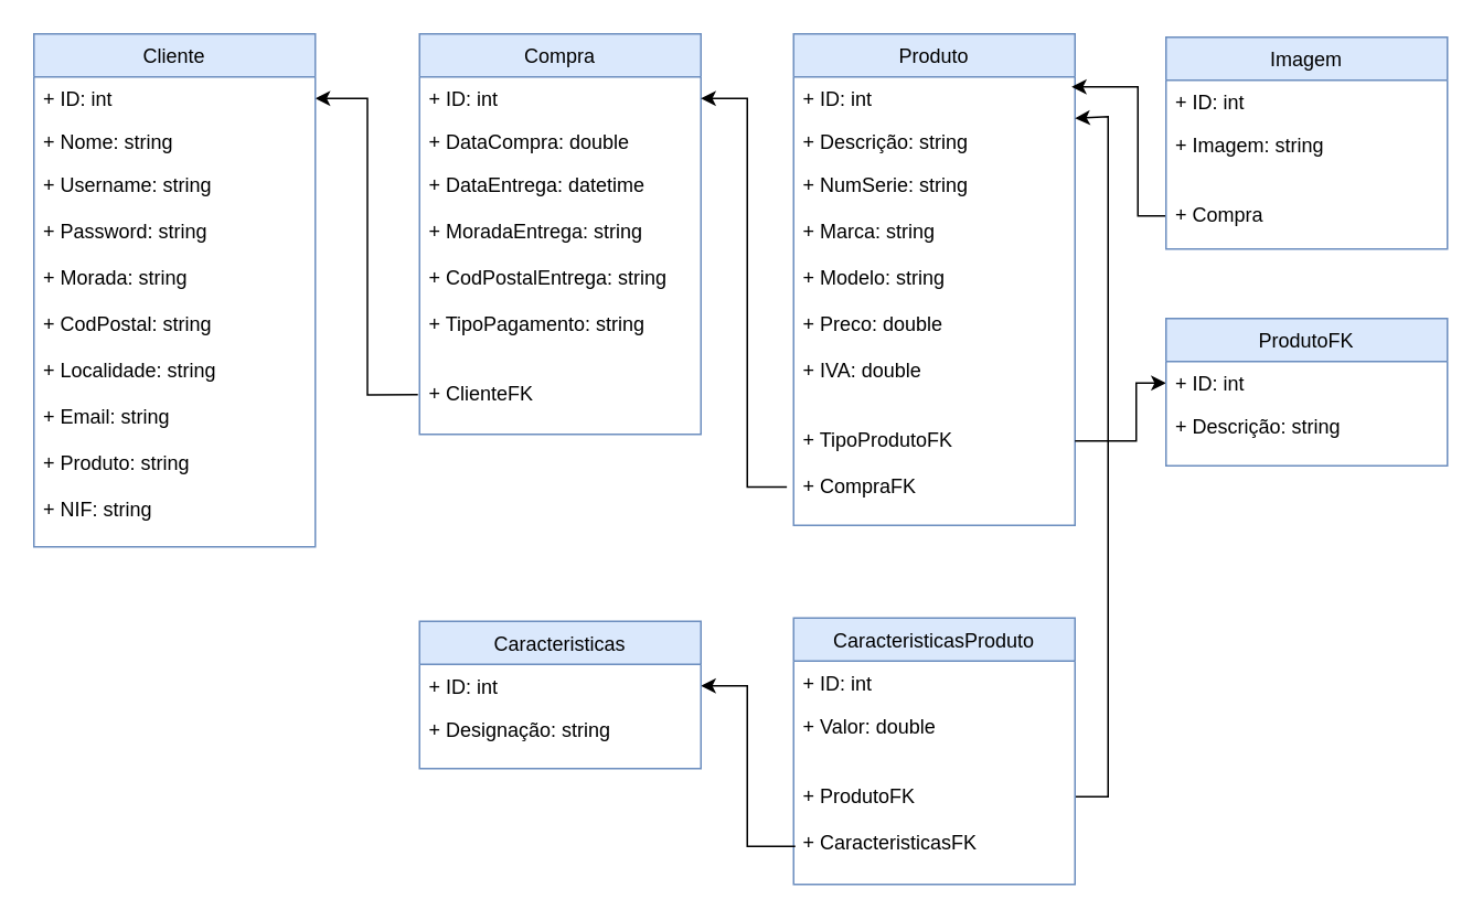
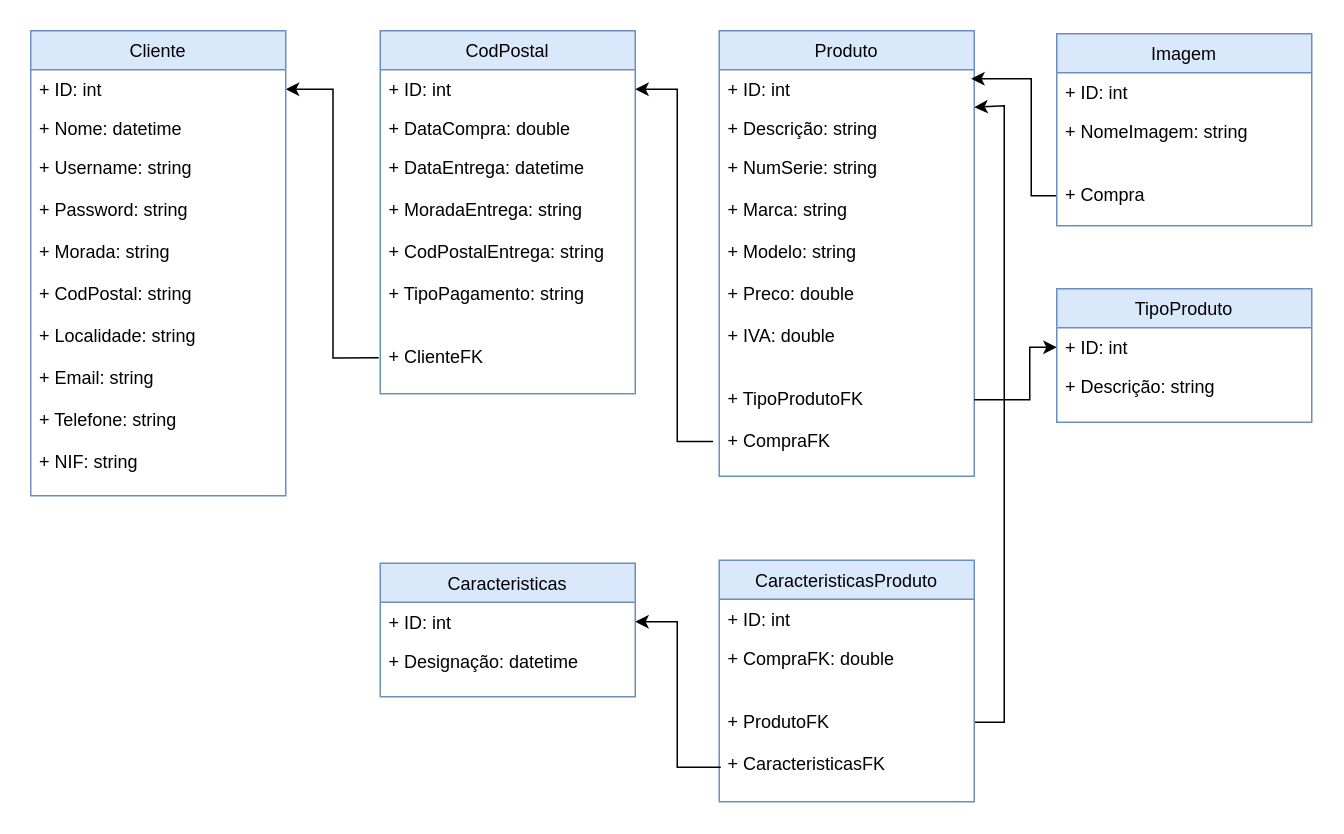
- <mxCell id="11" value="Compra" style="swimlane;fontStyle=0;childLayout=stackLayout;horizontal=1;startSize=26;fillColor=#dae8fc;horizontalStack=0;resizeParent=1;resizeParentMax=0;resizeLast=0;collapsible=1;marginBottom=0;strokeColor=#6c8ebf;" parent="1" vertex="1"><mxGeometry x="253" y="20" width="170" height="242" as="geometry" /></mxCell>
+ <mxCell id="11" value="CodPostal" style="swimlane;fontStyle=0;childLayout=stackLayout;horizontal=1;startSize=26;fillColor=#dae8fc;horizontalStack=0;resizeParent=1;resizeParentMax=0;resizeLast=0;collapsible=1;marginBottom=0;strokeColor=#6c8ebf;" parent="1" vertex="1"><mxGeometry x="253" y="20" width="170" height="242" as="geometry" /></mxCell>
- <mxCell id="9" value="+ Nome: string" style="text;strokeColor=none;fillColor=none;align=left;verticalAlign=top;spacingLeft=4;spacingRight=4;overflow=hidden;rotatable=0;points=[[0,0.5],[1,0.5]];portConstraint=eastwest;" parent="7" vertex="1"><mxGeometry y="52" width="170" height="26" as="geometry" /></mxCell>
+ <mxCell id="9" value="+ Nome: datetime" style="text;strokeColor=none;fillColor=none;align=left;verticalAlign=top;spacingLeft=4;spacingRight=4;overflow=hidden;rotatable=0;points=[[0,0.5],[1,0.5]];portConstraint=eastwest;" parent="7" vertex="1"><mxGeometry y="52" width="170" height="26" as="geometry" /></mxCell>
- <mxCell id="18" value="+ Imagem: string" style="text;strokeColor=none;fillColor=none;align=left;verticalAlign=top;spacingLeft=4;spacingRight=4;overflow=hidden;rotatable=0;points=[[0,0.5],[1,0.5]];portConstraint=eastwest;" parent="16" vertex="1"><mxGeometry y="52" width="170" height="28" as="geometry" /></mxCell>
+ <mxCell id="18" value="+ NomeImagem: string" style="text;strokeColor=none;fillColor=none;align=left;verticalAlign=top;spacingLeft=4;spacingRight=4;overflow=hidden;rotatable=0;points=[[0,0.5],[1,0.5]];portConstraint=eastwest;" parent="16" vertex="1"><mxGeometry y="52" width="170" height="28" as="geometry" /></mxCell>
- <mxCell id="10" value="+ Username: string&#10;&#10;+ Password: string&#10;&#10;+ Morada: string&#10;&#10;+ CodPostal: string&#10;&#10;+ Localidade: string&#10;&#10;+ Email: string&#10;&#10;+ Produto: string&#10;&#10;+ NIF: string&#10;&#10;&#10;&#10;&#10;" style="text;strokeColor=none;fillColor=none;align=left;verticalAlign=top;spacingLeft=4;spacingRight=4;overflow=hidden;rotatable=0;points=[[0,0.5],[1,0.5]];portConstraint=eastwest;" parent="7" vertex="1"><mxGeometry y="78" width="170" height="232" as="geometry" /></mxCell>
+ <mxCell id="10" value="+ Username: string&#10;&#10;+ Password: string&#10;&#10;+ Morada: string&#10;&#10;+ CodPostal: string&#10;&#10;+ Localidade: string&#10;&#10;+ Email: string&#10;&#10;+ Telefone: string&#10;&#10;+ NIF: string&#10;&#10;&#10;&#10;&#10;" style="text;strokeColor=none;fillColor=none;align=left;verticalAlign=top;spacingLeft=4;spacingRight=4;overflow=hidden;rotatable=0;points=[[0,0.5],[1,0.5]];portConstraint=eastwest;" parent="7" vertex="1"><mxGeometry y="78" width="170" height="232" as="geometry" /></mxCell>
- <mxCell id="23" value="ProdutoFK" style="swimlane;fontStyle=0;childLayout=stackLayout;horizontal=1;startSize=26;fillColor=#dae8fc;horizontalStack=0;resizeParent=1;resizeParentMax=0;resizeLast=0;collapsible=1;marginBottom=0;strokeColor=#6c8ebf;" parent="1" vertex="1"><mxGeometry x="704" y="192" width="170" height="89" as="geometry" /></mxCell>
+ <mxCell id="23" value="TipoProduto" style="swimlane;fontStyle=0;childLayout=stackLayout;horizontal=1;startSize=26;fillColor=#dae8fc;horizontalStack=0;resizeParent=1;resizeParentMax=0;resizeLast=0;collapsible=1;marginBottom=0;strokeColor=#6c8ebf;" parent="1" vertex="1"><mxGeometry x="704" y="192" width="170" height="89" as="geometry" /></mxCell>
- <mxCell id="28" value="+ Valor: double&#10;&#10;&#10;+ ProdutoFK&#10;&#10;+ CaracteristicasFK" style="text;strokeColor=none;fillColor=none;align=left;verticalAlign=top;spacingLeft=4;spacingRight=4;overflow=hidden;rotatable=0;points=[[0,0.5],[1,0.5]];portConstraint=eastwest;" parent="26" vertex="1"><mxGeometry y="52" width="170" height="109" as="geometry" /></mxCell>
+ <mxCell id="28" value="+ CompraFK: double&#10;&#10;&#10;+ ProdutoFK&#10;&#10;+ CaracteristicasFK" style="text;strokeColor=none;fillColor=none;align=left;verticalAlign=top;spacingLeft=4;spacingRight=4;overflow=hidden;rotatable=0;points=[[0,0.5],[1,0.5]];portConstraint=eastwest;" parent="26" vertex="1"><mxGeometry y="52" width="170" height="109" as="geometry" /></mxCell>
- <mxCell id="32" value="+ Designação: string" style="text;strokeColor=none;fillColor=none;align=left;verticalAlign=top;spacingLeft=4;spacingRight=4;overflow=hidden;rotatable=0;points=[[0,0.5],[1,0.5]];portConstraint=eastwest;" parent="30" vertex="1"><mxGeometry y="52" width="170" height="37" as="geometry" /></mxCell>
+ <mxCell id="32" value="+ Designação: datetime" style="text;strokeColor=none;fillColor=none;align=left;verticalAlign=top;spacingLeft=4;spacingRight=4;overflow=hidden;rotatable=0;points=[[0,0.5],[1,0.5]];portConstraint=eastwest;" parent="30" vertex="1"><mxGeometry y="52" width="170" height="37" as="geometry" /></mxCell>
